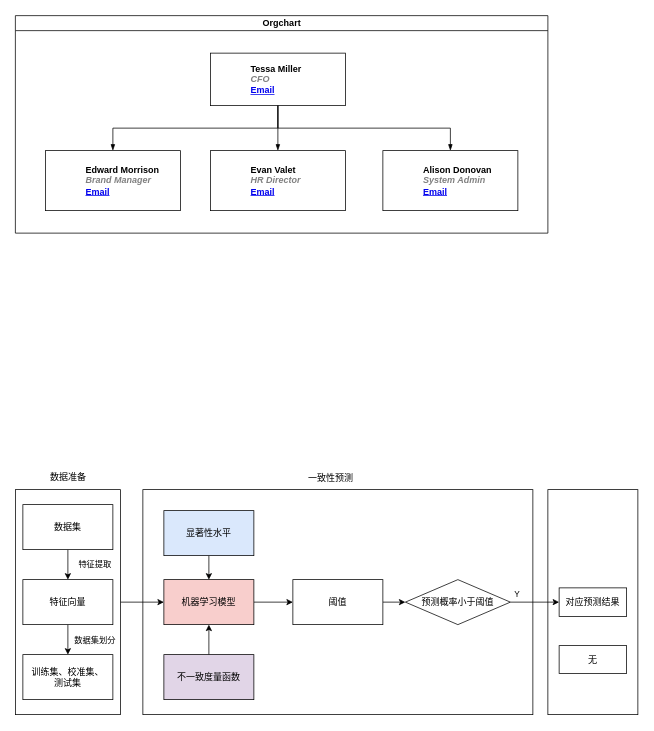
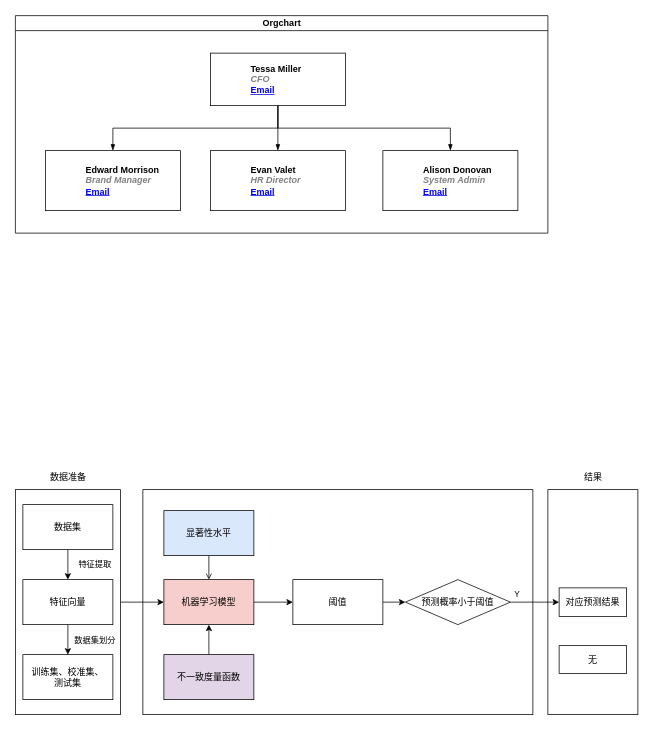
+ <mxCell id="36" value="结果" style="text;html=1;align=center;verticalAlign=middle;resizable=0;points=[];autosize=1;strokeColor=none;fillColor=none;" vertex="1" parent="1"><mxGeometry x="765" y="620" width="50" height="30" as="geometry" /></mxCell>
- <mxCell id="35" value="一致性预测" style="text;html=1;align=center;verticalAlign=middle;resizable=0;points=[];autosize=1;strokeColor=none;fillColor=none;" vertex="1" parent="1"><mxGeometry x="400" y="622" width="80" height="30" as="geometry" /></mxCell>
- <mxCell id="24" style="edgeStyle=orthogonalEdgeStyle;rounded=0;orthogonalLoop=1;jettySize=auto;html=1;exitX=0.5;exitY=1;exitDx=0;exitDy=0;entryX=0.5;entryY=0;entryDx=0;entryDy=0;" edge="1" parent="1" source="25" target="23"><mxGeometry relative="1" as="geometry" /></mxCell>
+ <mxCell id="24" style="edgeStyle=orthogonalEdgeStyle;rounded=0;orthogonalLoop=1;jettySize=auto;html=1;exitX=0.5;exitY=1;exitDx=0;exitDy=0;entryX=0.5;entryY=0;entryDx=0;entryDy=0;endArrow=open;" edge="1" parent="1" source="25" target="23"><mxGeometry relative="1" as="geometry" /></mxCell>
